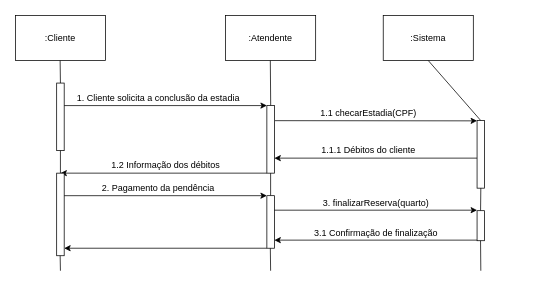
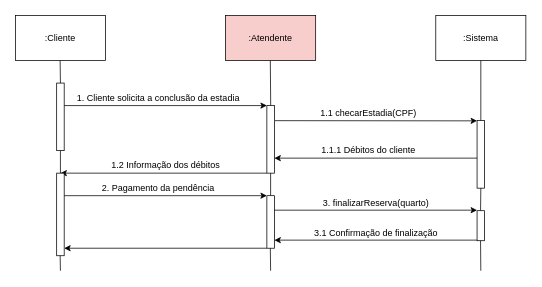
- <mxCell id="2" value=":Atendente" style="rounded=0;whiteSpace=wrap;html=1;" parent="1" vertex="1"><mxGeometry x="300" y="20" width="120" height="60" as="geometry" /></mxCell>
+ <mxCell id="2" value=":Atendente" style="rounded=0;whiteSpace=wrap;html=1;fillColor=#f8cecc;" parent="1" vertex="1"><mxGeometry x="300" y="20" width="120" height="60" as="geometry" /></mxCell>
- <mxCell id="3" value=":Sistema" style="rounded=0;whiteSpace=wrap;html=1;" parent="1" vertex="1"><mxGeometry x="510" y="20" width="120" height="60" as="geometry" /></mxCell>
+ <mxCell id="3" value=":Sistema" style="rounded=0;whiteSpace=wrap;html=1;" parent="1" vertex="1"><mxGeometry x="580" y="20" width="120" height="60" as="geometry" /></mxCell>
